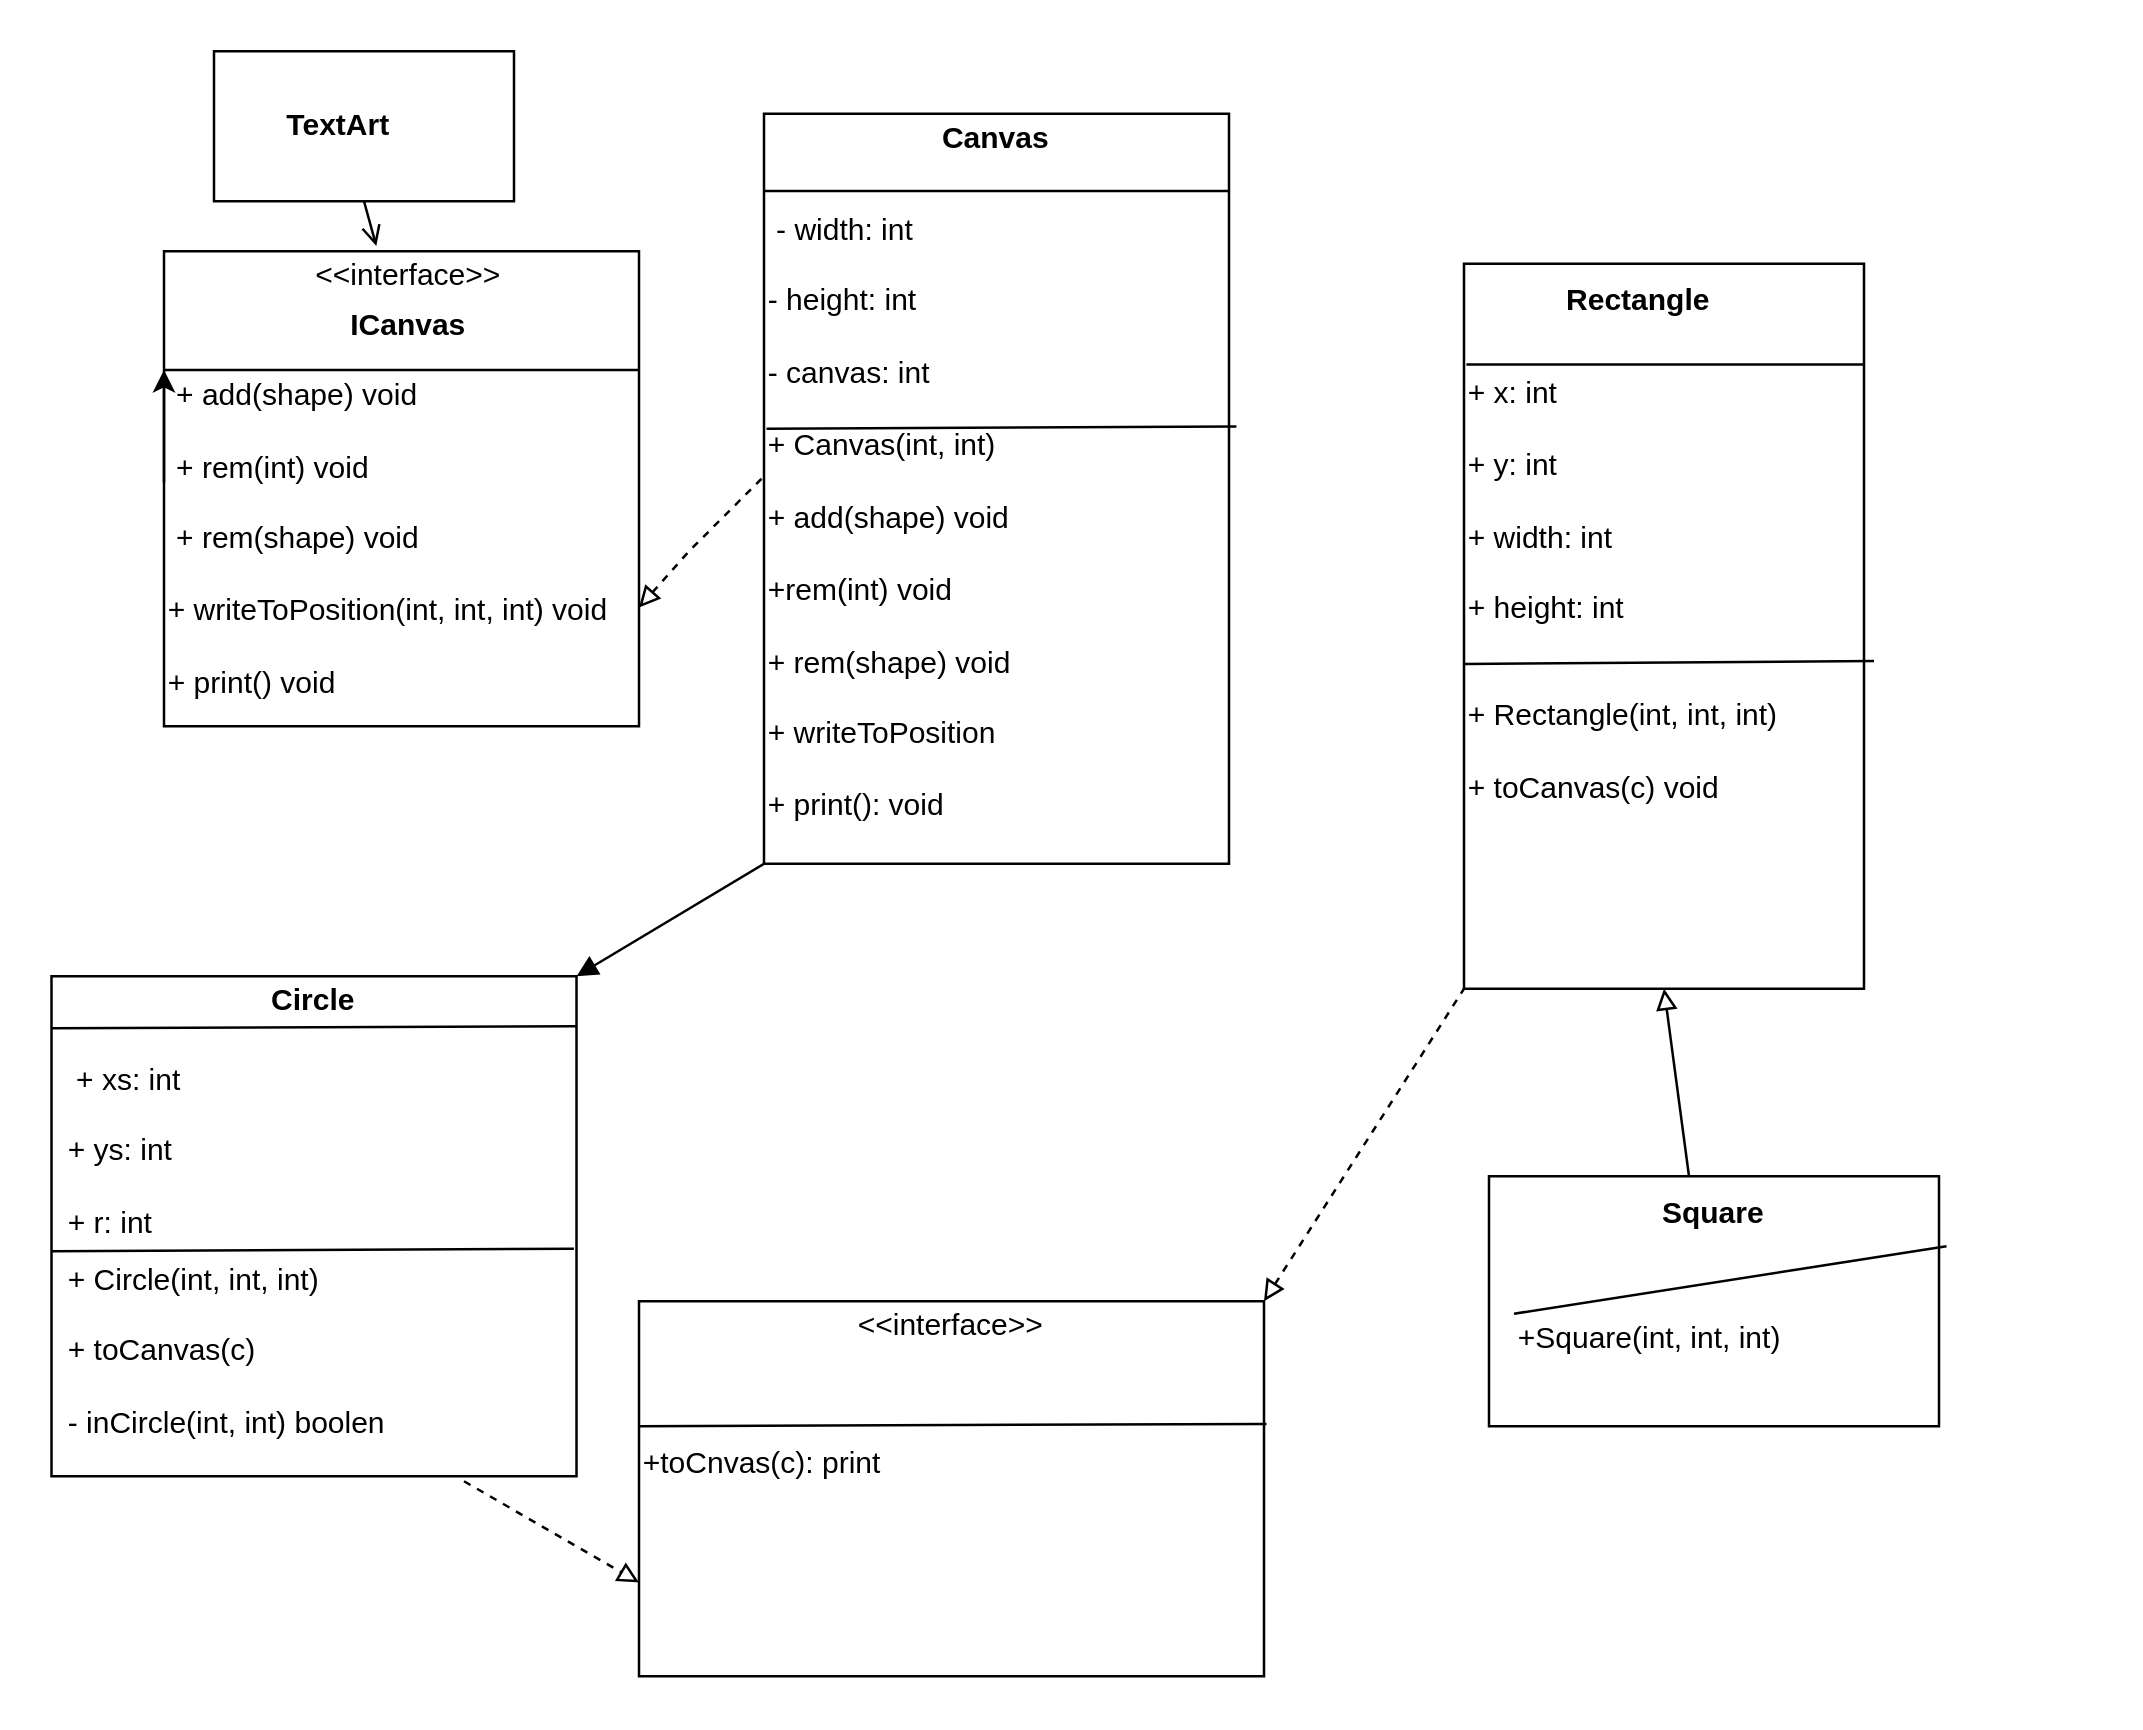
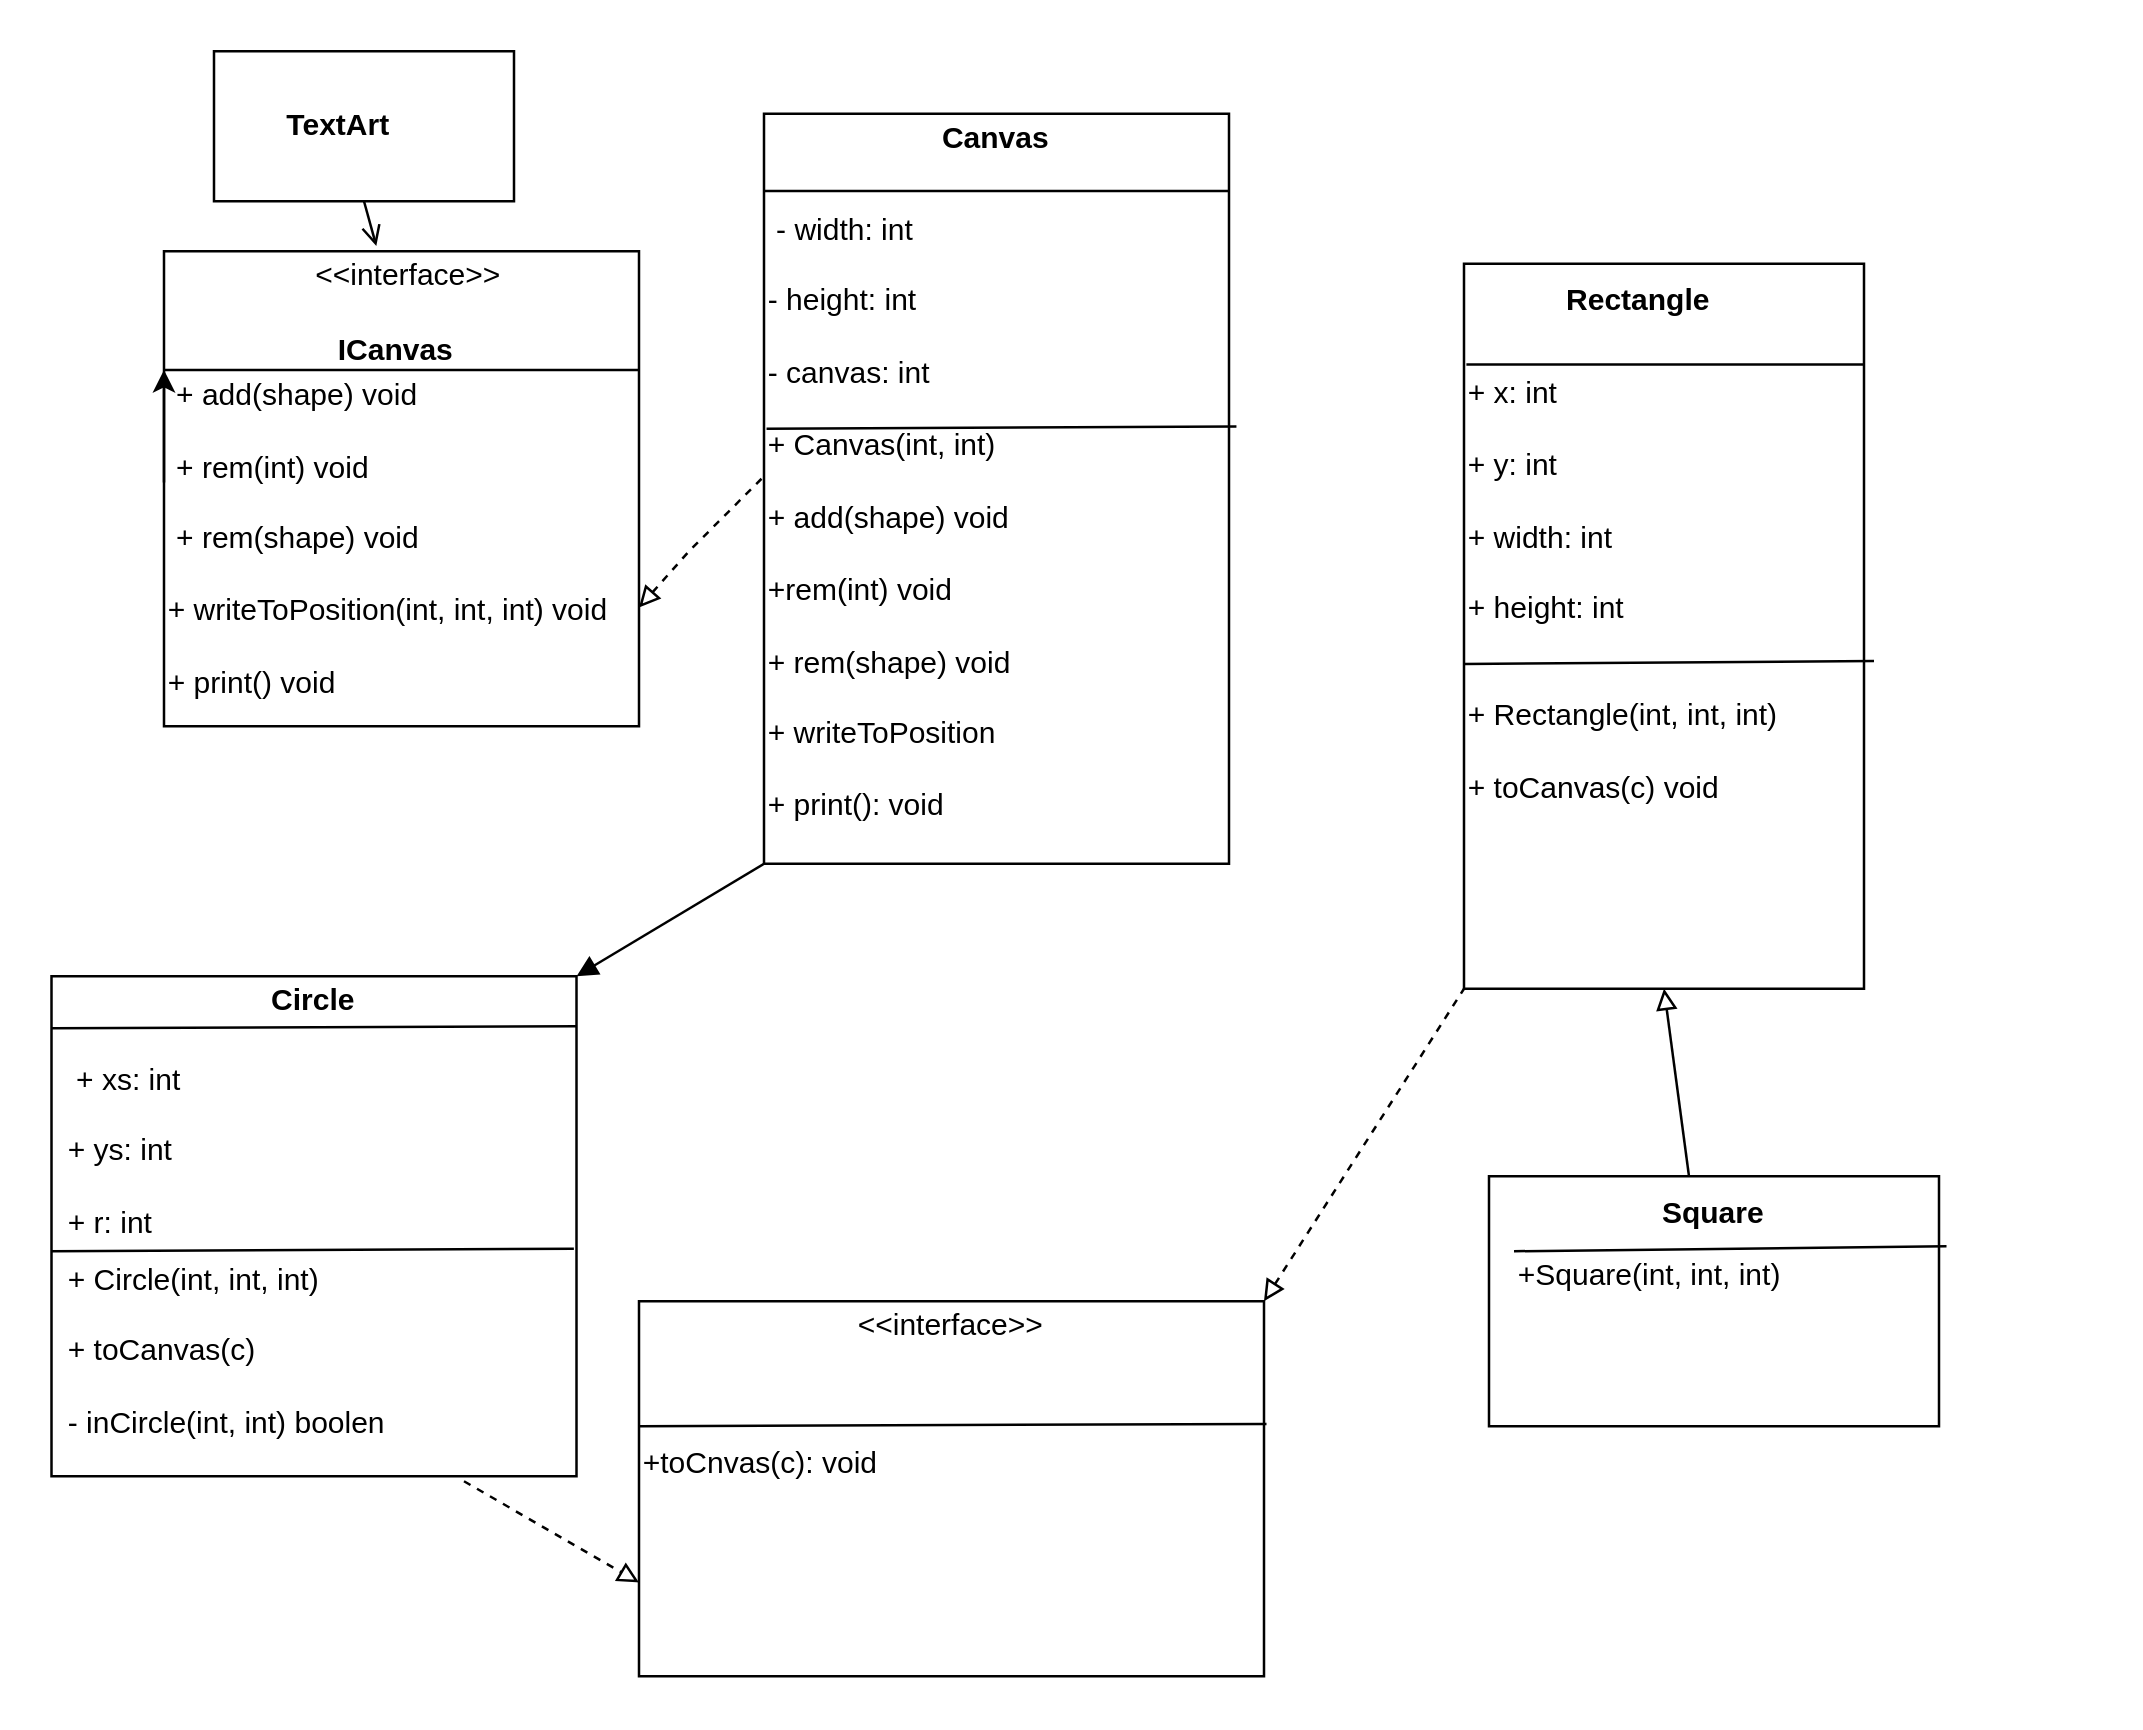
- <mxCell id="4" value="&lt;b&gt;ICanvas&lt;/b&gt;" style="text;html=1;strokeColor=none;fillColor=none;align=center;verticalAlign=middle;whiteSpace=wrap;rounded=0;" vertex="1" parent="1"><mxGeometry x="143" y="120" width="40" height="20" as="geometry" /></mxCell>
+ <mxCell id="4" value="&lt;b&gt;ICanvas&lt;/b&gt;" style="text;html=1;strokeColor=none;fillColor=none;align=center;verticalAlign=middle;whiteSpace=wrap;rounded=0;" vertex="1" parent="1"><mxGeometry x="138" y="130" width="40" height="20" as="geometry" /></mxCell>
- <mxCell id="40" value="+Square(int, int, int)" style="text;html=1;strokeColor=none;fillColor=none;align=left;verticalAlign=middle;whiteSpace=wrap;rounded=0;" vertex="1" parent="1"><mxGeometry x="605" y="525" width="150" height="20" as="geometry" /></mxCell>
+ <mxCell id="40" value="+Square(int, int, int)" style="text;html=1;strokeColor=none;fillColor=none;align=left;verticalAlign=middle;whiteSpace=wrap;rounded=0;" vertex="1" parent="1"><mxGeometry x="605" y="500" width="150" height="20" as="geometry" /></mxCell>
- <mxCell id="25" value="+toCnvas(c): print" style="text;html=1;strokeColor=none;fillColor=none;align=left;verticalAlign=middle;whiteSpace=wrap;rounded=0;" vertex="1" parent="1"><mxGeometry x="255" y="577" width="360" height="15" as="geometry" /></mxCell>
+ <mxCell id="25" value="+toCnvas(c): void" style="text;html=1;strokeColor=none;fillColor=none;align=left;verticalAlign=middle;whiteSpace=wrap;rounded=0;" vertex="1" parent="1"><mxGeometry x="255" y="577" width="360" height="15" as="geometry" /></mxCell>
